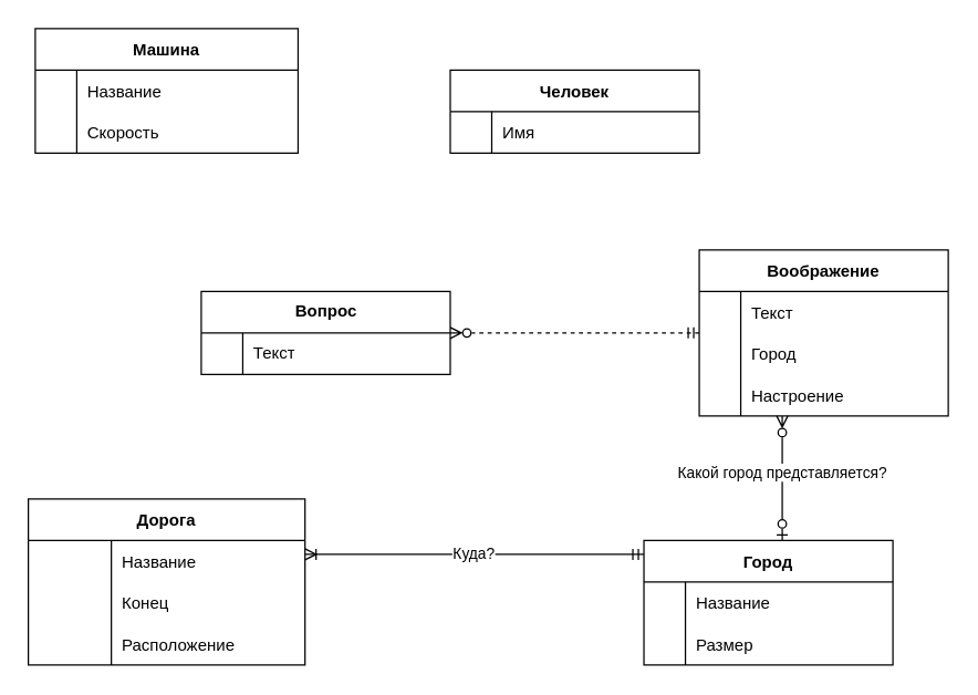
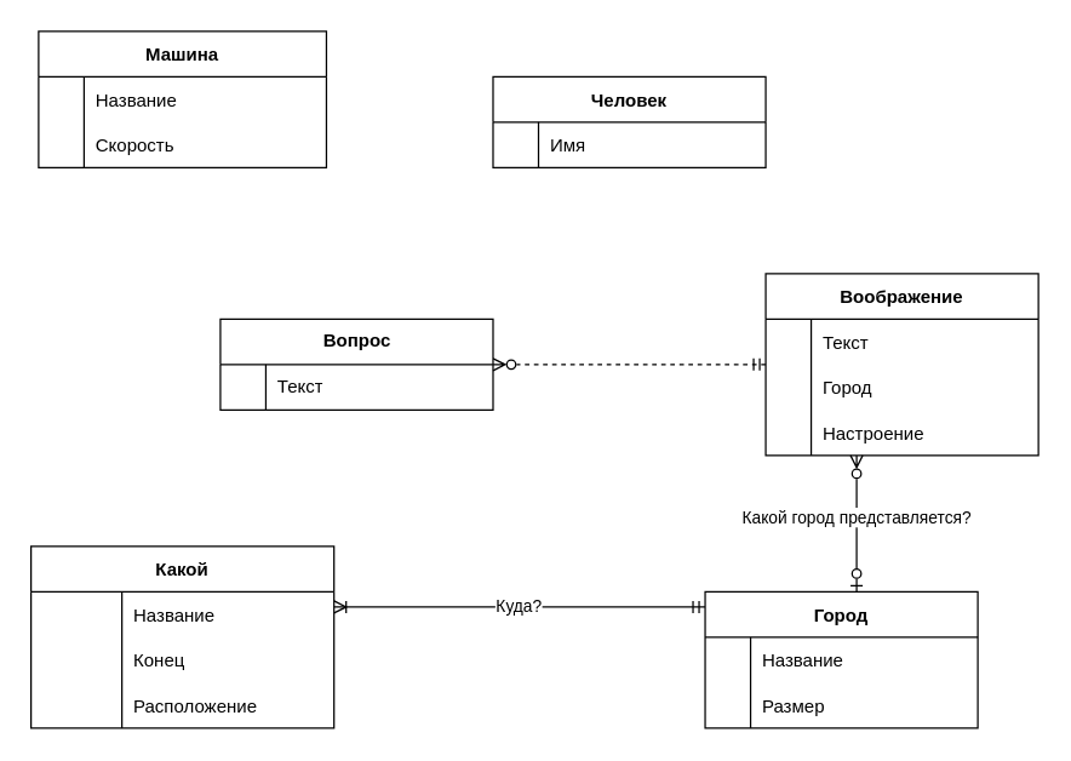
- <mxCell id="32" value="Дорога" style="shape=table;startSize=30;container=1;collapsible=1;childLayout=tableLayout;fixedRows=1;rowLines=0;fontStyle=1;align=center;resizeLast=1;" parent="1" vertex="1"><mxGeometry x="20" y="360" width="200" height="120" as="geometry" /></mxCell>
+ <mxCell id="32" value="Какой" style="shape=table;startSize=30;container=1;collapsible=1;childLayout=tableLayout;fixedRows=1;rowLines=0;fontStyle=1;align=center;resizeLast=1;" parent="1" vertex="1"><mxGeometry x="20" y="360" width="200" height="120" as="geometry" /></mxCell>
